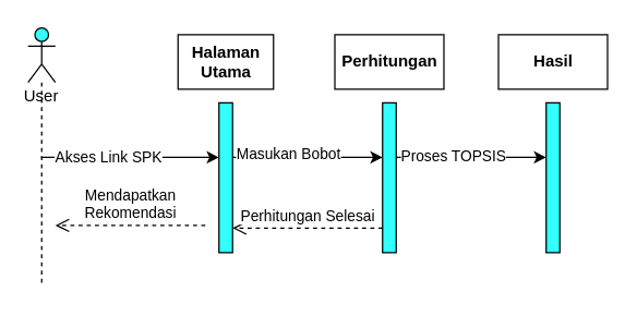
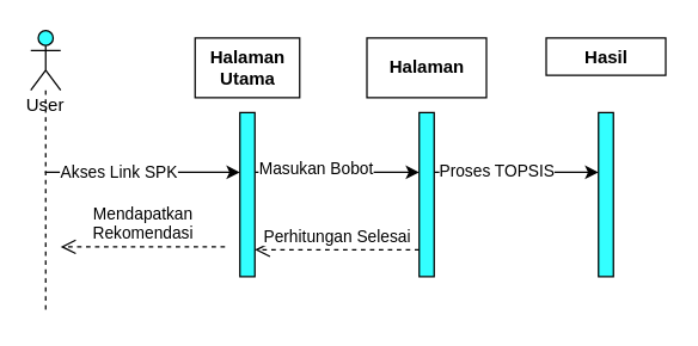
- <mxCell id="13" value="&lt;b&gt;Perhitungan&lt;/b&gt;" style="html=1;fillColor=#FFFFFF;" vertex="1" parent="1"><mxGeometry x="245" y="25" width="80" height="40" as="geometry" /></mxCell>
+ <mxCell id="13" value="&lt;b&gt;Halaman&lt;/b&gt;" style="html=1;fillColor=#FFFFFF;" vertex="1" parent="1"><mxGeometry x="245" y="25" width="80" height="40" as="geometry" /></mxCell>
- <mxCell id="14" value="&lt;b&gt;Hasil&lt;/b&gt;" style="html=1;fillColor=#FFFFFF;" vertex="1" parent="1"><mxGeometry x="365" y="25" width="80" height="40" as="geometry" /></mxCell>
+ <mxCell id="14" value="&lt;b&gt;Hasil&lt;/b&gt;" style="html=1;fillColor=#FFFFFF;" vertex="1" parent="1"><mxGeometry x="365" y="25" width="80" height="25" as="geometry" /></mxCell>
